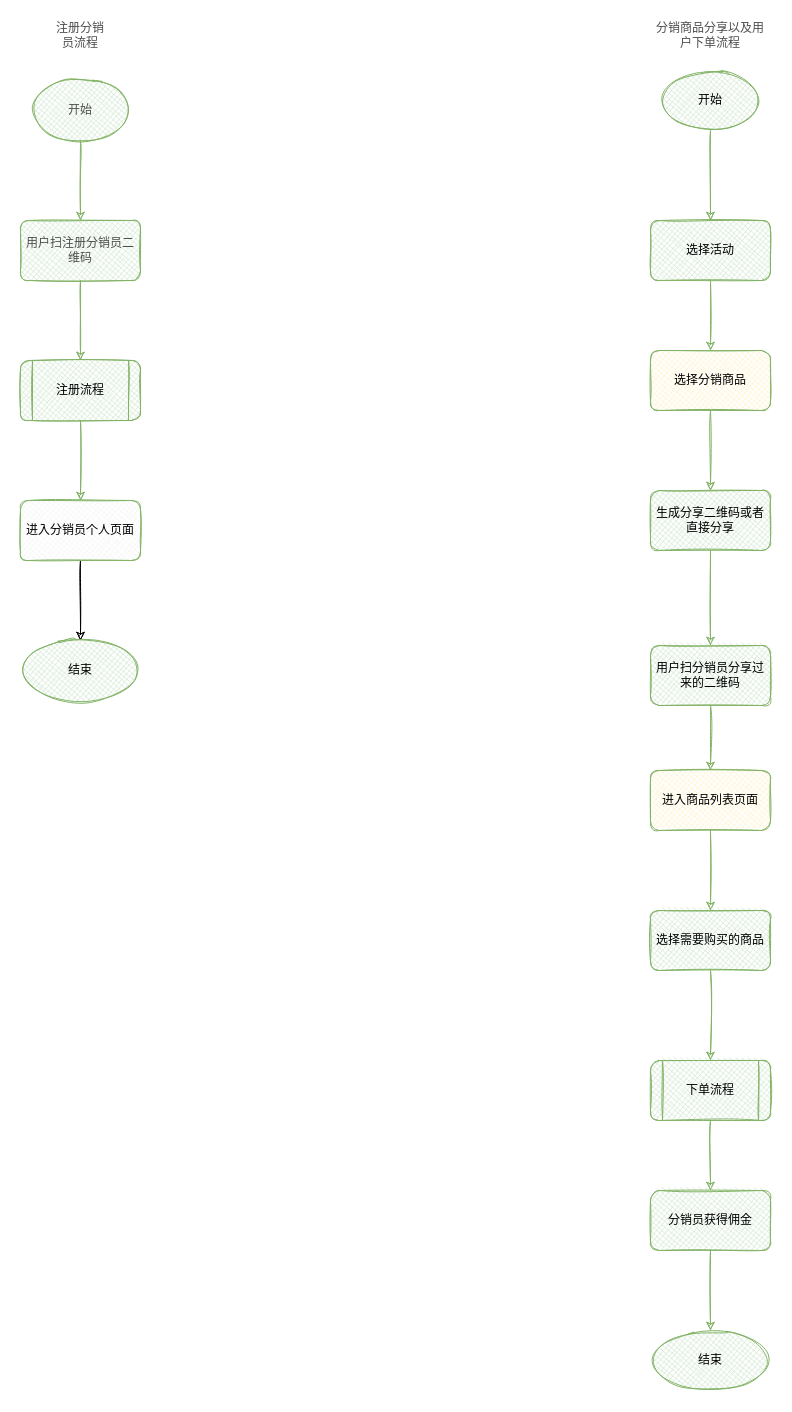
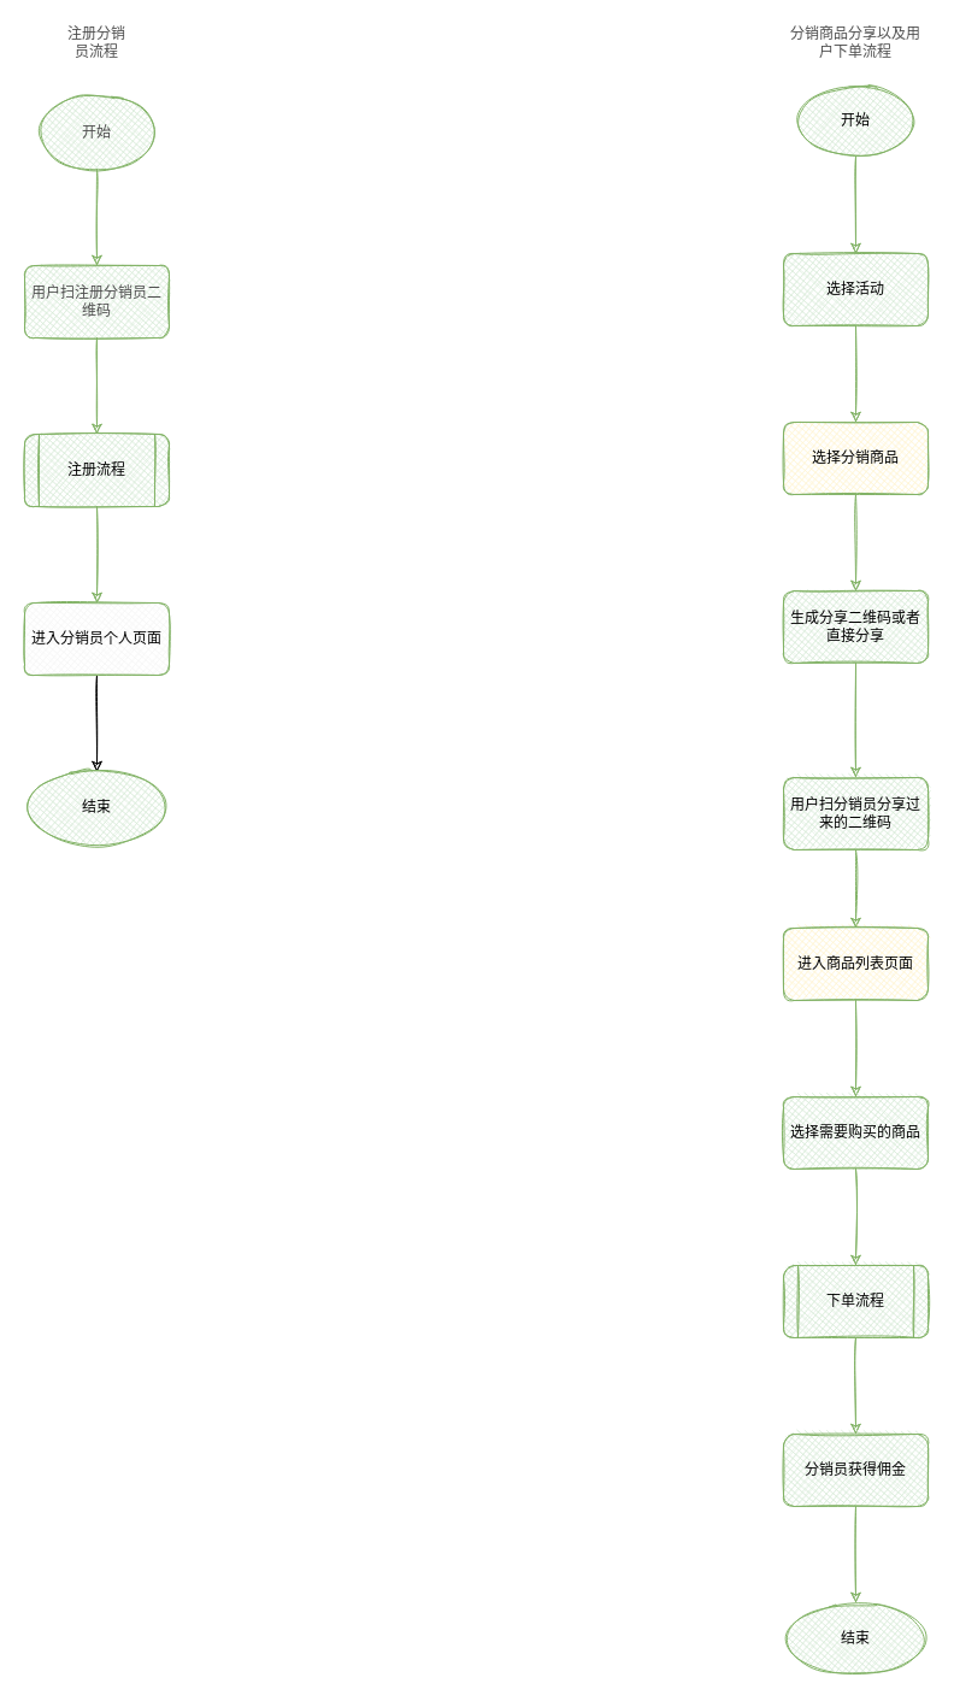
- <mxCell id="15" value="选择活动" style="whiteSpace=wrap;html=1;fillColor=#d5e8d4;strokeColor=#82b366;strokeWidth=1;rounded=1;sketch=1;fillStyle=cross-hatch;" vertex="1" parent="1"><mxGeometry x="650" y="220" width="120" height="60" as="geometry" /></mxCell>
+ <mxCell id="15" value="选择活动" style="whiteSpace=wrap;html=1;fillColor=#d5e8d4;strokeColor=#82b366;strokeWidth=1;rounded=1;sketch=1;fillStyle=cross-hatch;" vertex="1" parent="1"><mxGeometry x="650" y="210" width="120" height="60" as="geometry" /></mxCell>
- <mxCell id="27" value="下单流程" style="shape=process;whiteSpace=wrap;html=1;backgroundOutline=1;fillColor=#d5e8d4;strokeColor=#82b366;strokeWidth=1;rounded=1;sketch=1;fillStyle=cross-hatch;" vertex="1" parent="1"><mxGeometry x="650" y="1060" width="120" height="60" as="geometry" /></mxCell>
+ <mxCell id="27" value="下单流程" style="shape=process;whiteSpace=wrap;html=1;backgroundOutline=1;fillColor=#d5e8d4;strokeColor=#82b366;strokeWidth=1;rounded=1;sketch=1;fillStyle=cross-hatch;" vertex="1" parent="1"><mxGeometry x="650" y="1050" width="120" height="60" as="geometry" /></mxCell>
